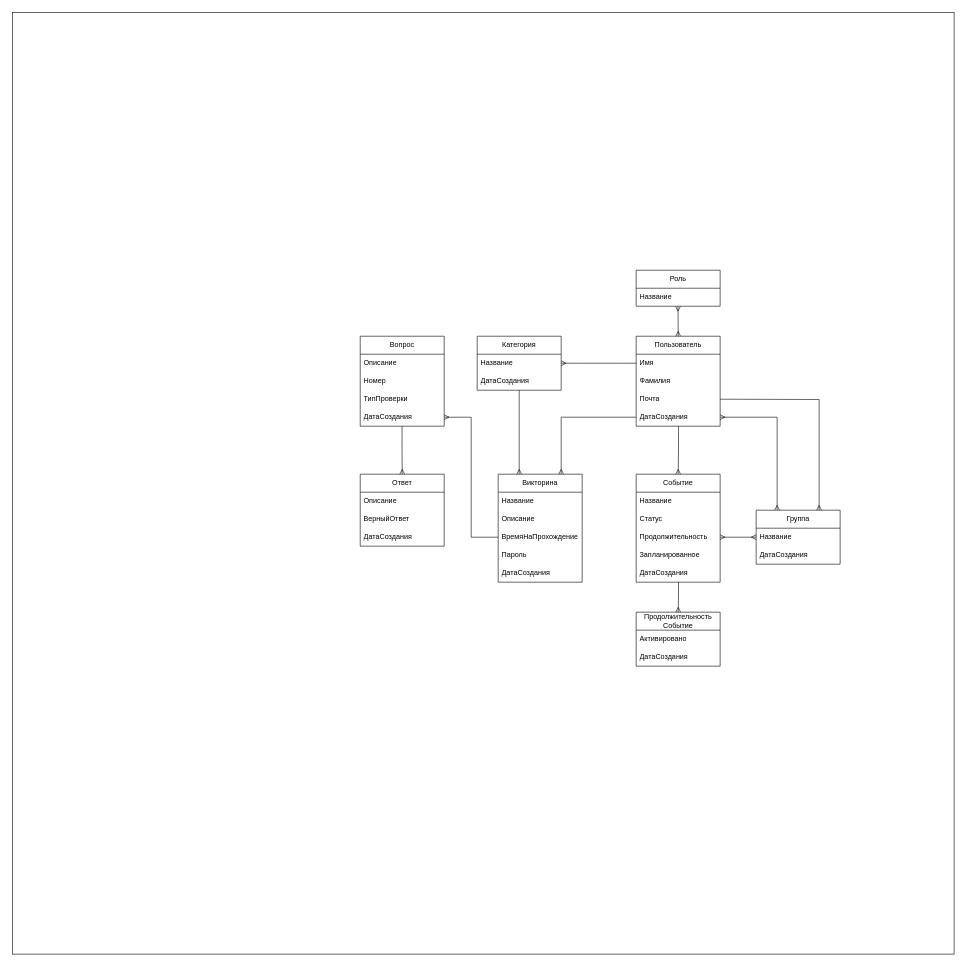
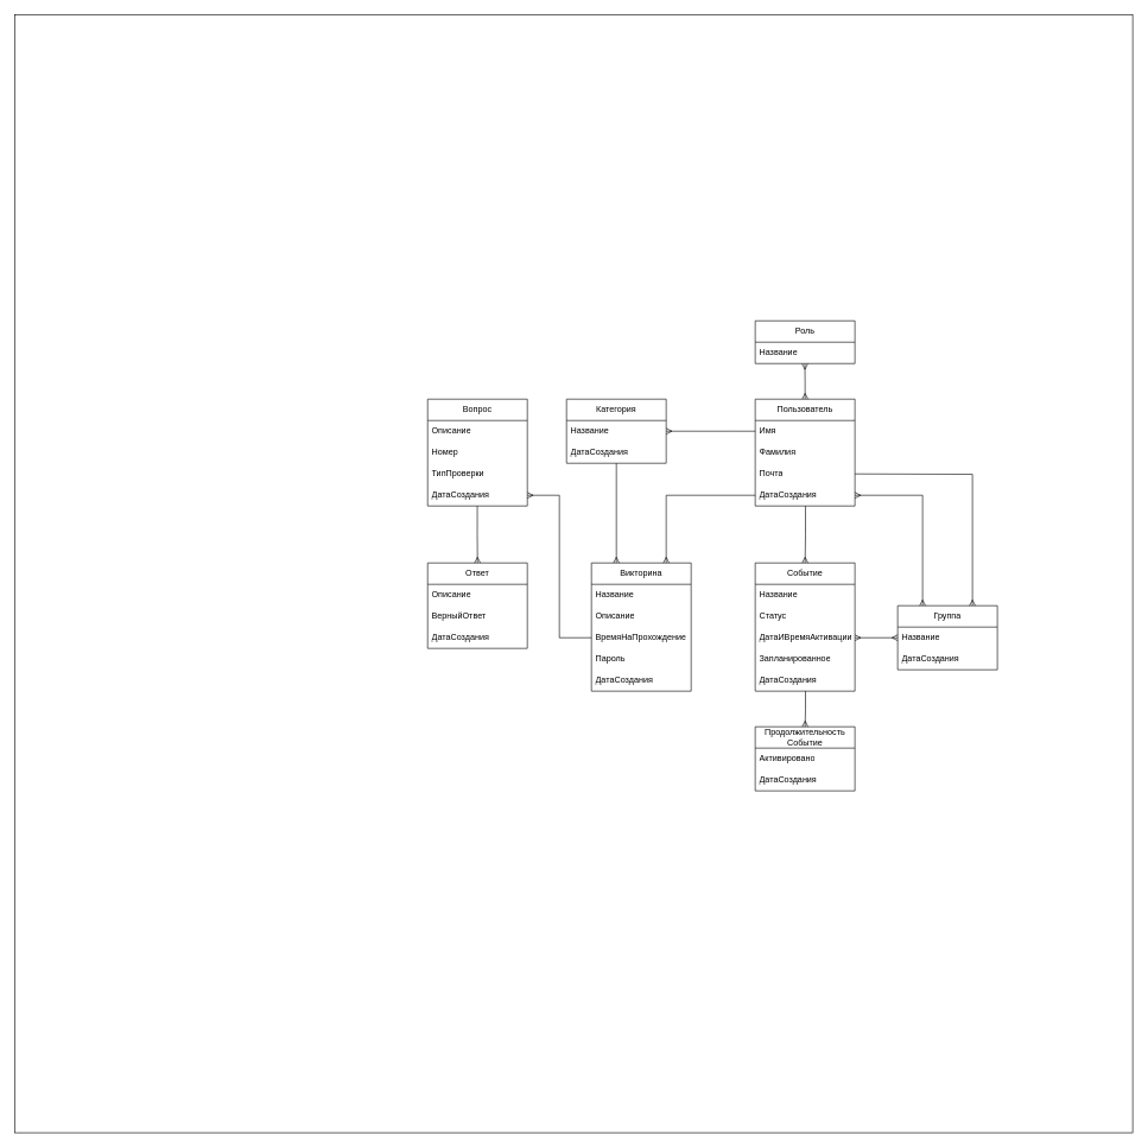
- <mxCell id="22" value="Продолжительность" style="text;strokeColor=none;fillColor=none;align=left;verticalAlign=middle;spacingLeft=4;spacingRight=4;overflow=hidden;points=[[0,0.5],[1,0.5]];portConstraint=eastwest;rotatable=0;whiteSpace=wrap;html=1;" parent="19" vertex="1"><mxGeometry y="90" width="140" height="30" as="geometry" /></mxCell>
+ <mxCell id="22" value="ДатаИВремяАктивации" style="text;strokeColor=none;fillColor=none;align=left;verticalAlign=middle;spacingLeft=4;spacingRight=4;overflow=hidden;points=[[0,0.5],[1,0.5]];portConstraint=eastwest;rotatable=0;whiteSpace=wrap;html=1;" parent="19" vertex="1"><mxGeometry y="90" width="140" height="30" as="geometry" /></mxCell>
